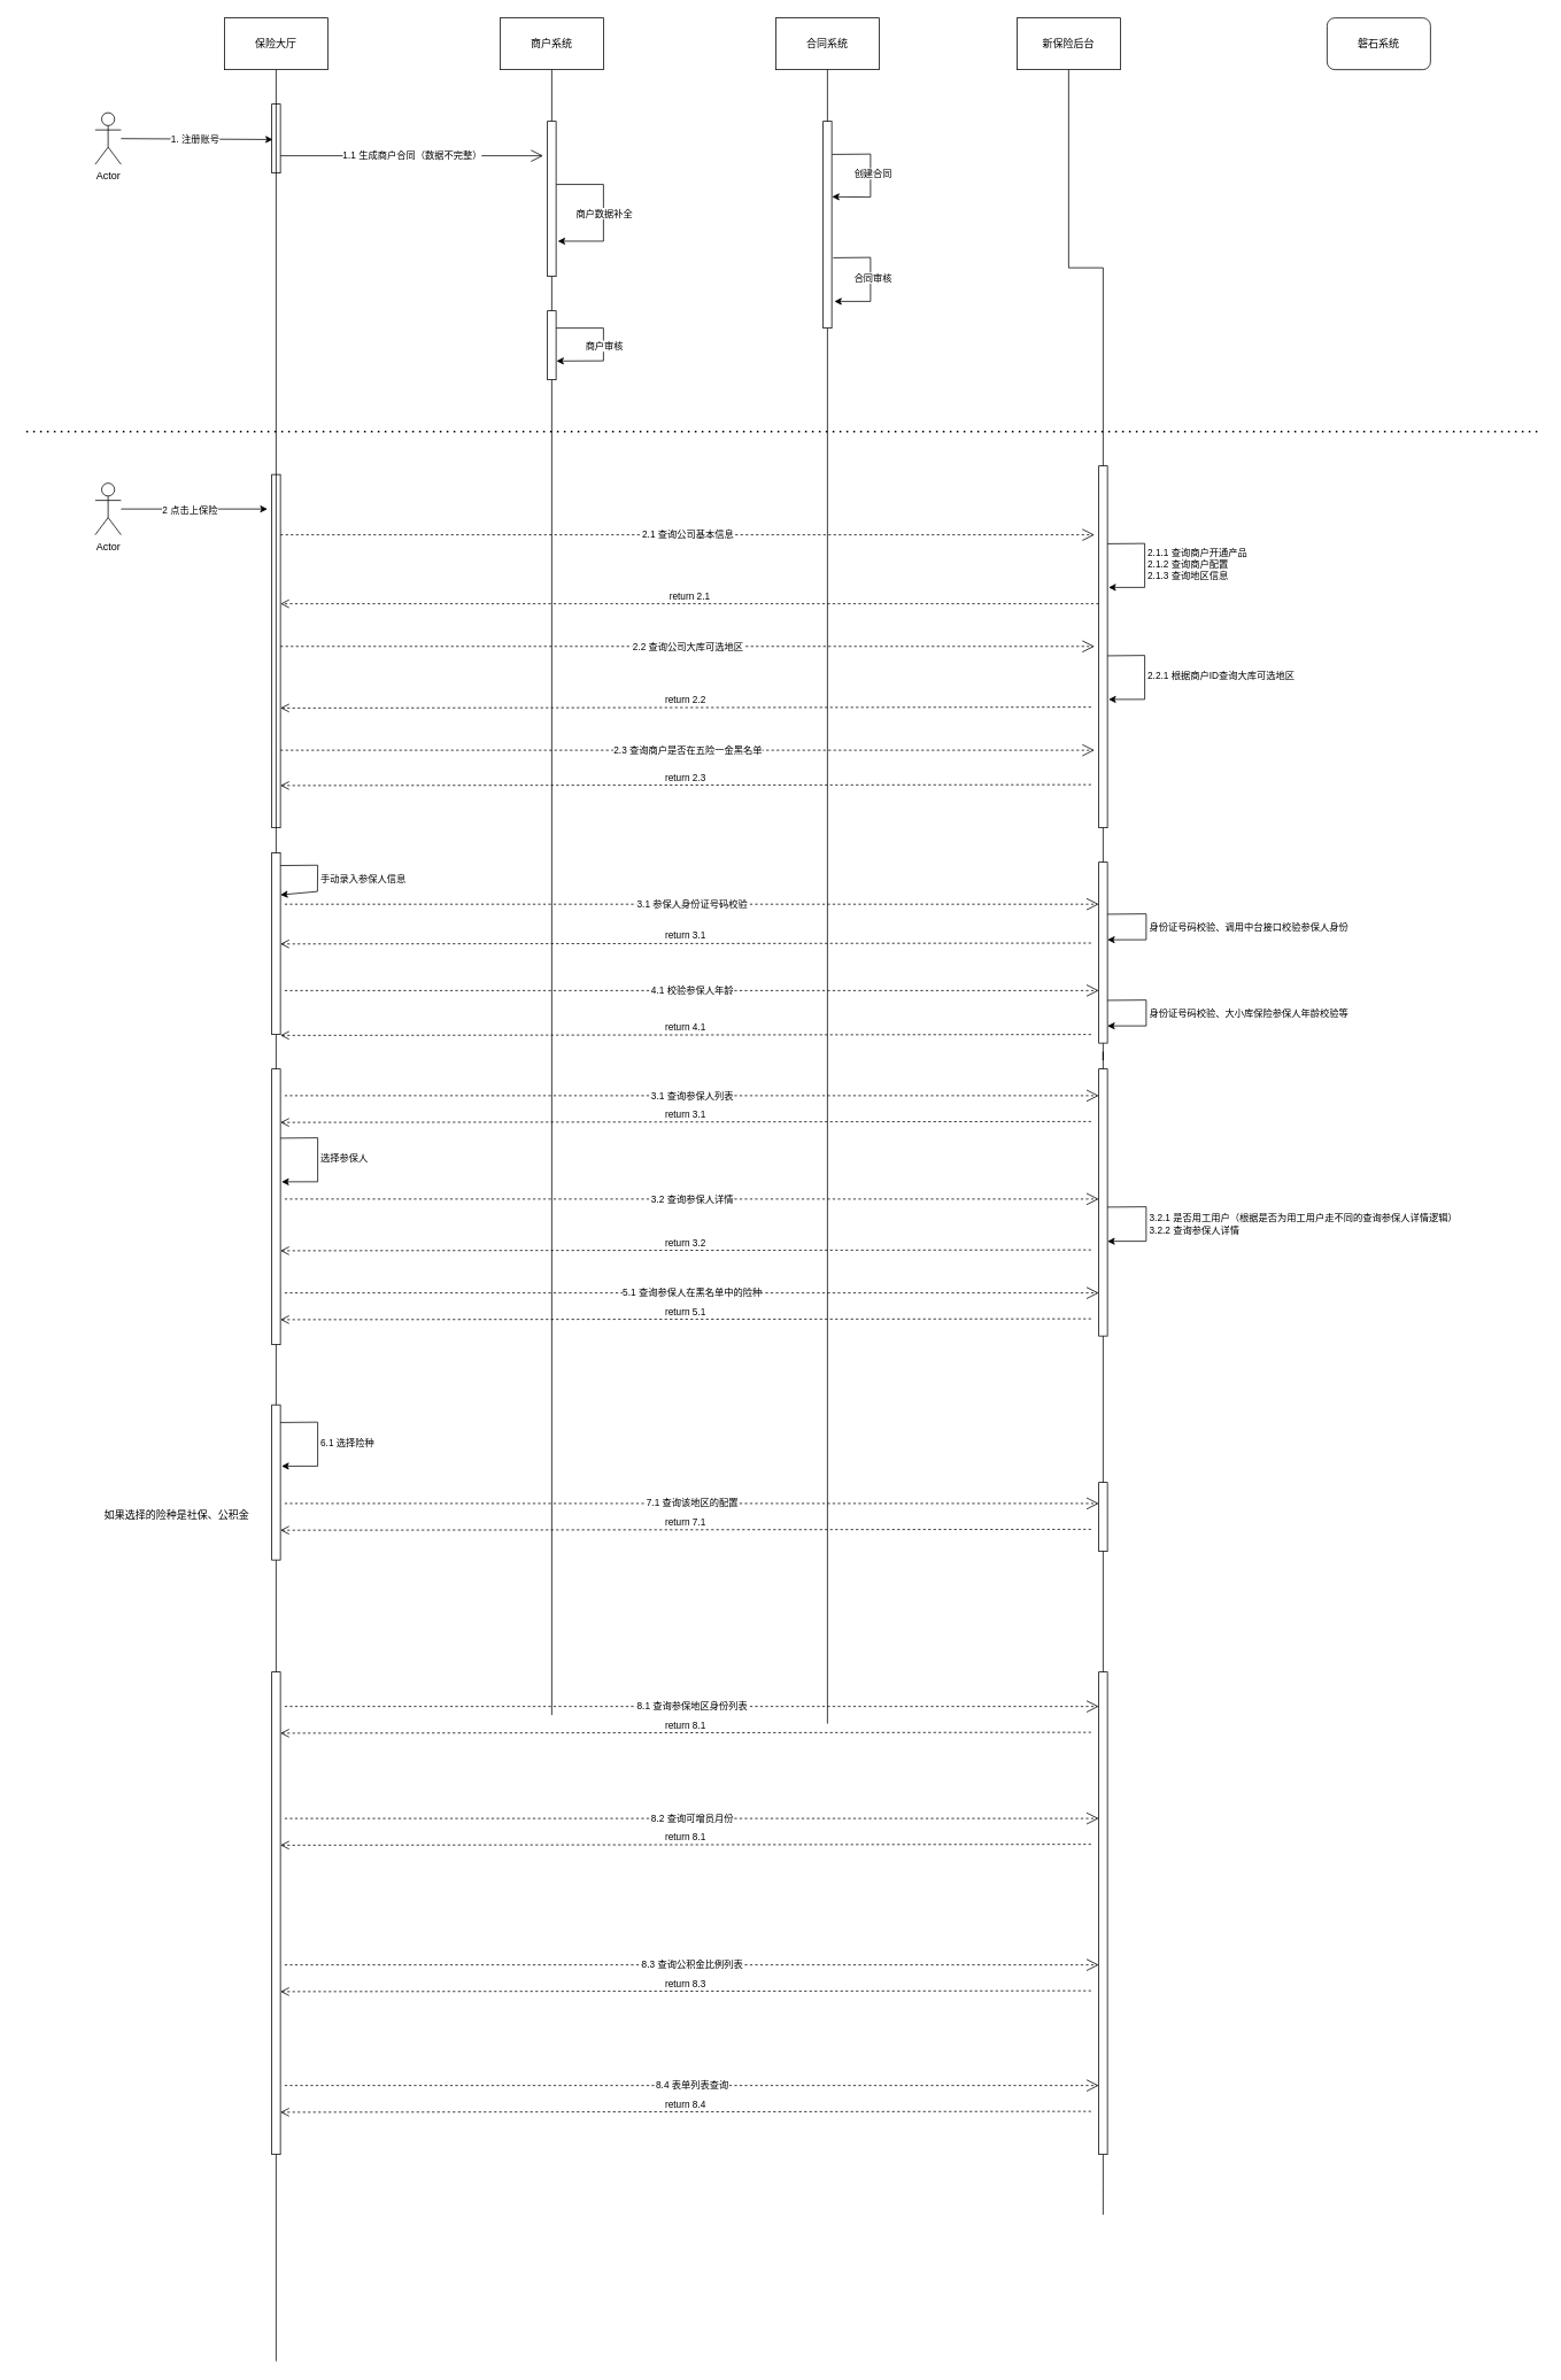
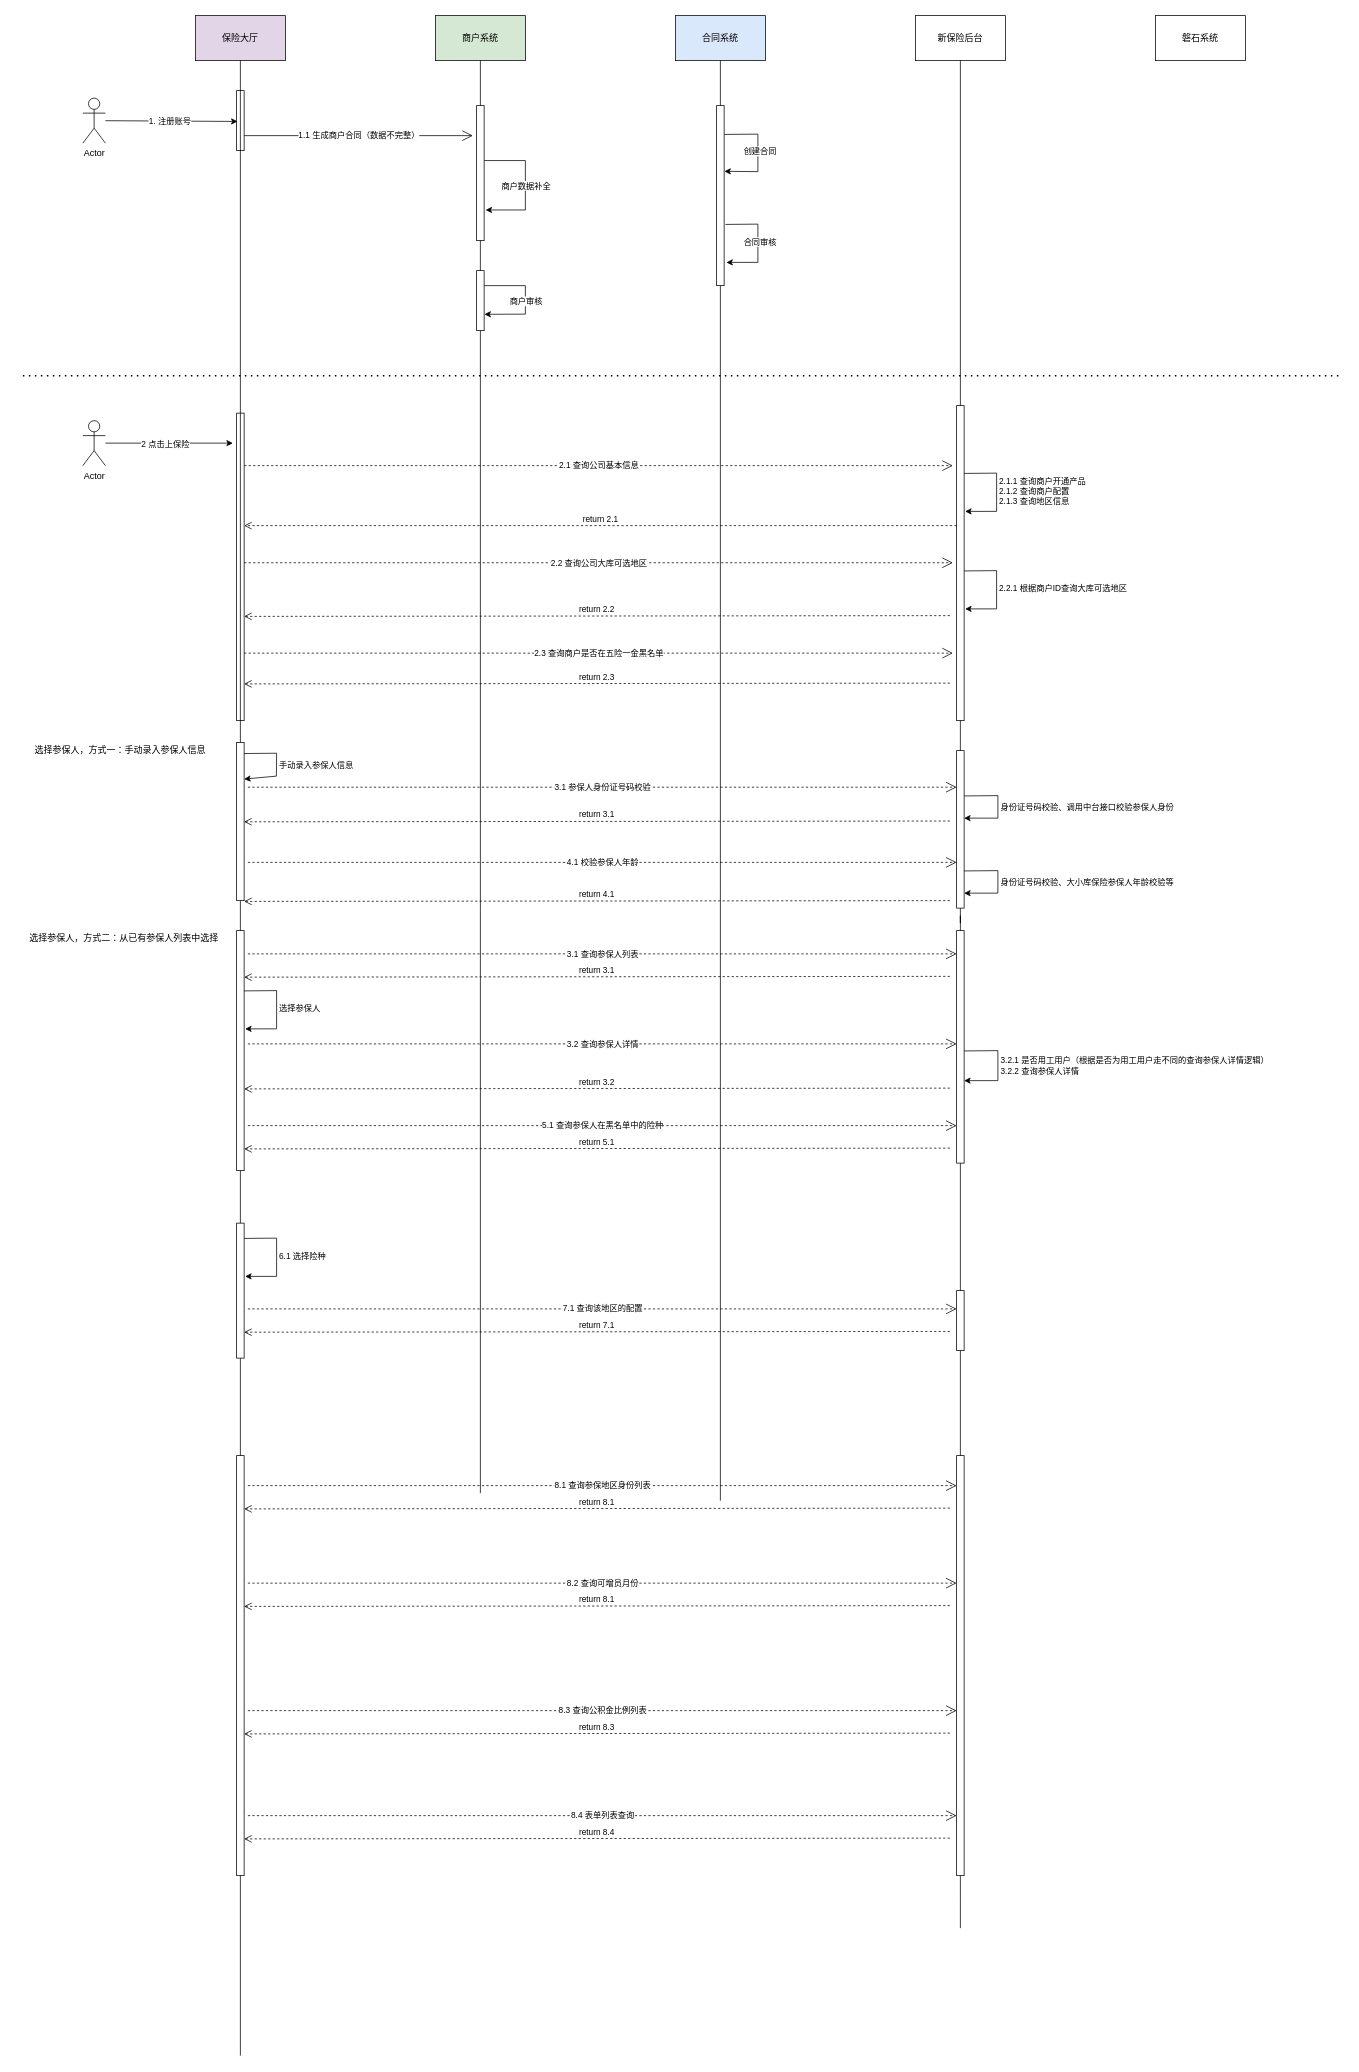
- <mxCell id="3" value="保险大厅" style="rounded=0;whiteSpace=wrap;html=1;" vertex="1" parent="1"><mxGeometry x="260" y="20" width="120" height="60" as="geometry" /></mxCell>
+ <mxCell id="3" value="保险大厅" style="rounded=0;whiteSpace=wrap;html=1;fillColor=#e1d5e7;" vertex="1" parent="1"><mxGeometry x="260" y="20" width="120" height="60" as="geometry" /></mxCell>
- <mxCell id="5" value="商户系统" style="rounded=0;whiteSpace=wrap;html=1;" vertex="1" parent="1"><mxGeometry x="580" y="20" width="120" height="60" as="geometry" /></mxCell>
+ <mxCell id="5" value="商户系统" style="rounded=0;whiteSpace=wrap;html=1;fillColor=#d5e8d4;" vertex="1" parent="1"><mxGeometry x="580" y="20" width="120" height="60" as="geometry" /></mxCell>
- <mxCell id="7" value="合同系统" style="rounded=0;whiteSpace=wrap;html=1;" vertex="1" parent="1"><mxGeometry x="900" y="20" width="120" height="60" as="geometry" /></mxCell>
+ <mxCell id="7" value="合同系统" style="rounded=0;whiteSpace=wrap;html=1;fillColor=#dae8fc;" vertex="1" parent="1"><mxGeometry x="900" y="20" width="120" height="60" as="geometry" /></mxCell>
- <mxCell id="9" value="新保险后台" style="rounded=0;whiteSpace=wrap;html=1;" vertex="1" parent="1"><mxGeometry x="1180" y="20" width="120" height="60" as="geometry" /></mxCell>
+ <mxCell id="9" value="新保险后台" style="rounded=0;whiteSpace=wrap;html=1;" vertex="1" parent="1"><mxGeometry x="1220" y="20" width="120" height="60" as="geometry" /></mxCell>
- <mxCell id="17" value="磐石系统" style="whiteSpace=wrap;html=1;rounded=1;" vertex="1" parent="1"><mxGeometry x="1540" y="20" width="120" height="60" as="geometry" /></mxCell>
+ <mxCell id="17" value="磐石系统" style="rounded=0;whiteSpace=wrap;html=1;" vertex="1" parent="1"><mxGeometry x="1540" y="20" width="120" height="60" as="geometry" /></mxCell>
+ <mxCell id="61" value="选择参保人，方式一：手动录入参保人信息" style="text;html=1;strokeColor=none;fillColor=none;align=center;verticalAlign=middle;whiteSpace=wrap;rounded=0;" vertex="1" parent="1"><mxGeometry x="20" y="989" width="280" height="19" as="geometry" /></mxCell>
+ <mxCell id="56" value="选择参保人，方式二：从已有参保人列表中选择" style="text;html=1;strokeColor=none;fillColor=none;align=center;verticalAlign=middle;whiteSpace=wrap;rounded=0;" vertex="1" parent="1"><mxGeometry x="30" y="1240" width="270" height="19" as="geometry" /></mxCell>
- <mxCell id="79" value="如果选择的险种是社保、公积金" style="text;html=1;strokeColor=none;fillColor=none;align=center;verticalAlign=middle;whiteSpace=wrap;rounded=0;" vertex="1" parent="1"><mxGeometry x="110" y="1740" width="190" height="35" as="geometry" /></mxCell>
